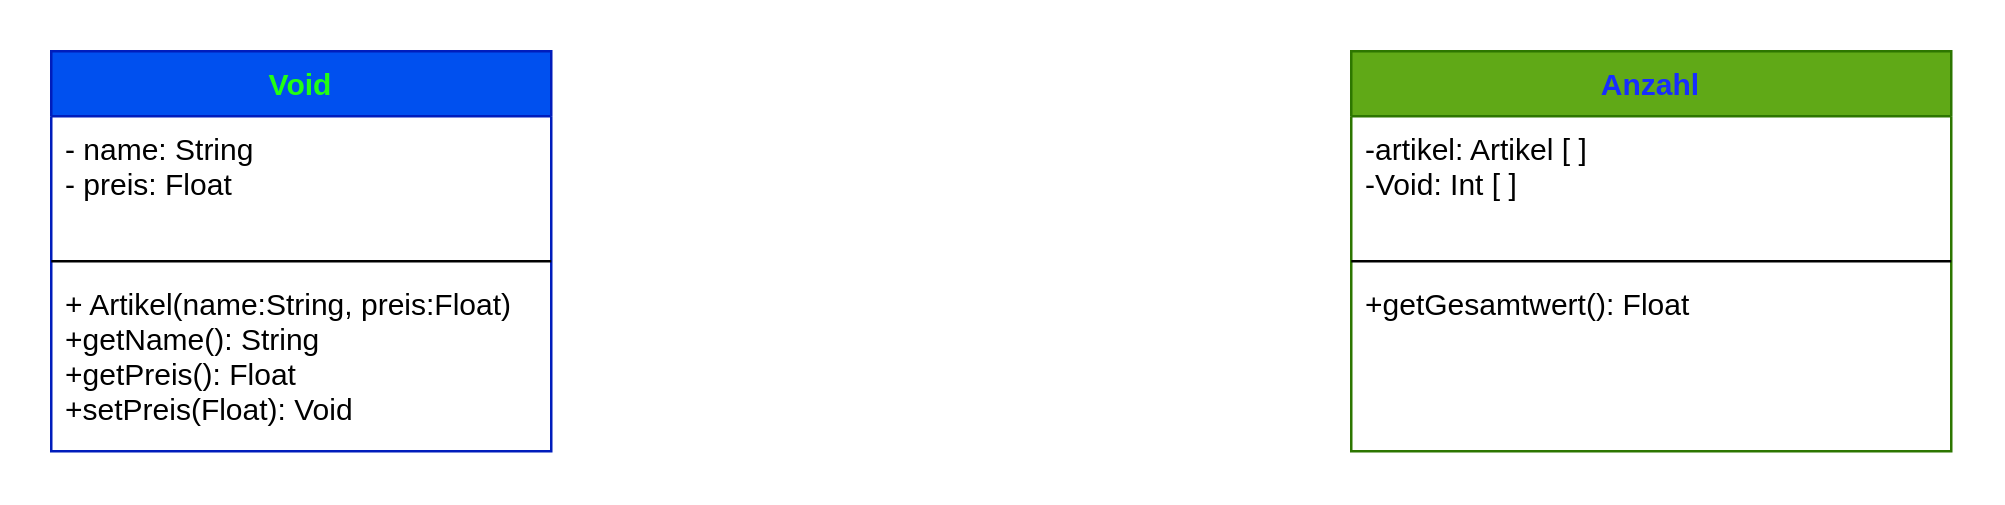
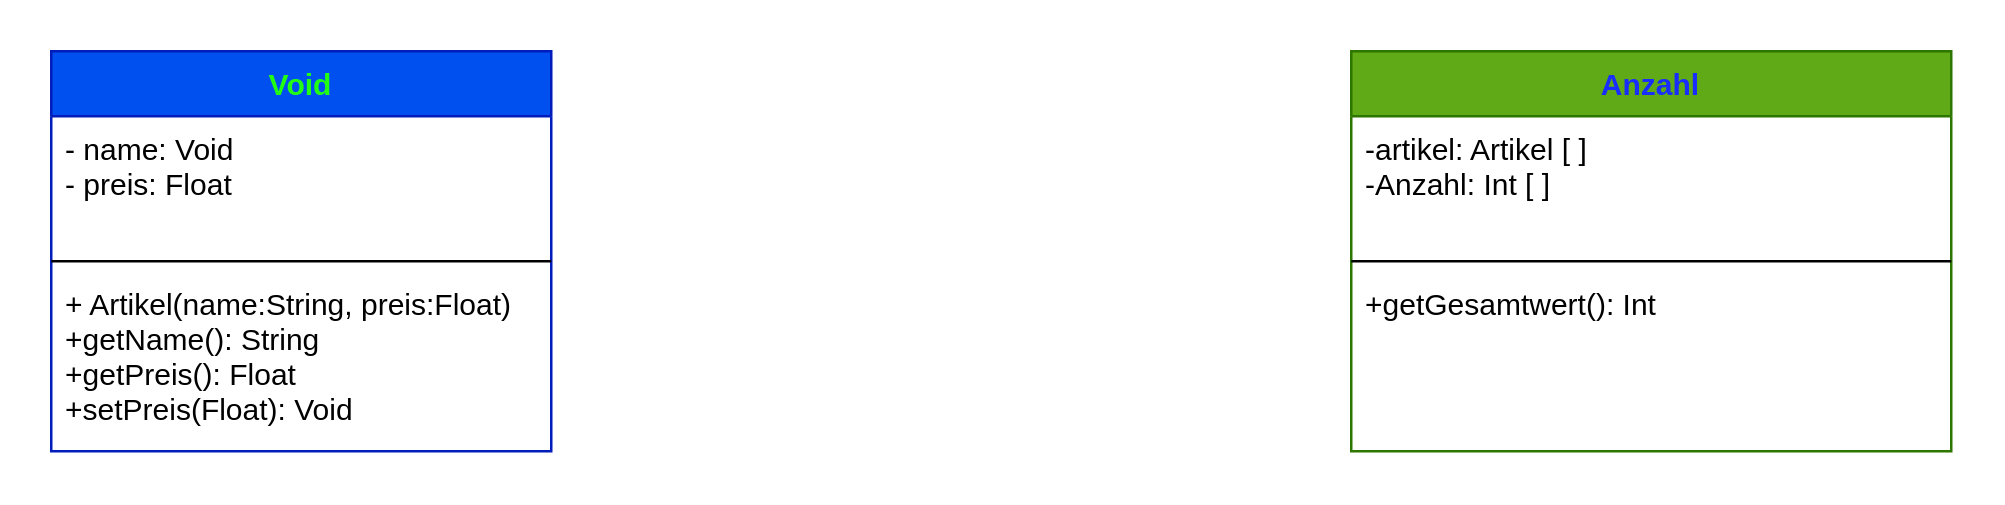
- <mxCell id="3" value="- name: String&#10;- preis: Float&#10;&#10;                &#10;" style="text;strokeColor=none;fillColor=none;align=left;verticalAlign=top;spacingLeft=4;spacingRight=4;overflow=hidden;rotatable=0;points=[[0,0.5],[1,0.5]];portConstraint=eastwest;" vertex="1" parent="2"><mxGeometry y="26" width="200" height="54" as="geometry" /></mxCell>
+ <mxCell id="3" value="- name: Void&#10;- preis: Float&#10;&#10;                &#10;" style="text;strokeColor=none;fillColor=none;align=left;verticalAlign=top;spacingLeft=4;spacingRight=4;overflow=hidden;rotatable=0;points=[[0,0.5],[1,0.5]];portConstraint=eastwest;" vertex="1" parent="2"><mxGeometry y="26" width="200" height="54" as="geometry" /></mxCell>
- <mxCell id="7" value="-artikel: Artikel [ ]&#10;-Void: Int [ ]&#10;                &#10;" style="text;strokeColor=none;fillColor=none;align=left;verticalAlign=top;spacingLeft=4;spacingRight=4;overflow=hidden;rotatable=0;points=[[0,0.5],[1,0.5]];portConstraint=eastwest;" vertex="1" parent="6"><mxGeometry y="26" width="240" height="54" as="geometry" /></mxCell>
+ <mxCell id="7" value="-artikel: Artikel [ ]&#10;-Anzahl: Int [ ]&#10;                &#10;" style="text;strokeColor=none;fillColor=none;align=left;verticalAlign=top;spacingLeft=4;spacingRight=4;overflow=hidden;rotatable=0;points=[[0,0.5],[1,0.5]];portConstraint=eastwest;" vertex="1" parent="6"><mxGeometry y="26" width="240" height="54" as="geometry" /></mxCell>
- <mxCell id="9" value="+getGesamtwert(): Float" style="text;strokeColor=none;fillColor=none;align=left;verticalAlign=top;spacingLeft=4;spacingRight=4;overflow=hidden;rotatable=0;points=[[0,0.5],[1,0.5]];portConstraint=eastwest;" vertex="1" parent="6"><mxGeometry y="88" width="240" height="72" as="geometry" /></mxCell>
+ <mxCell id="9" value="+getGesamtwert(): Int" style="text;strokeColor=none;fillColor=none;align=left;verticalAlign=top;spacingLeft=4;spacingRight=4;overflow=hidden;rotatable=0;points=[[0,0.5],[1,0.5]];portConstraint=eastwest;" vertex="1" parent="6"><mxGeometry y="88" width="240" height="72" as="geometry" /></mxCell>
